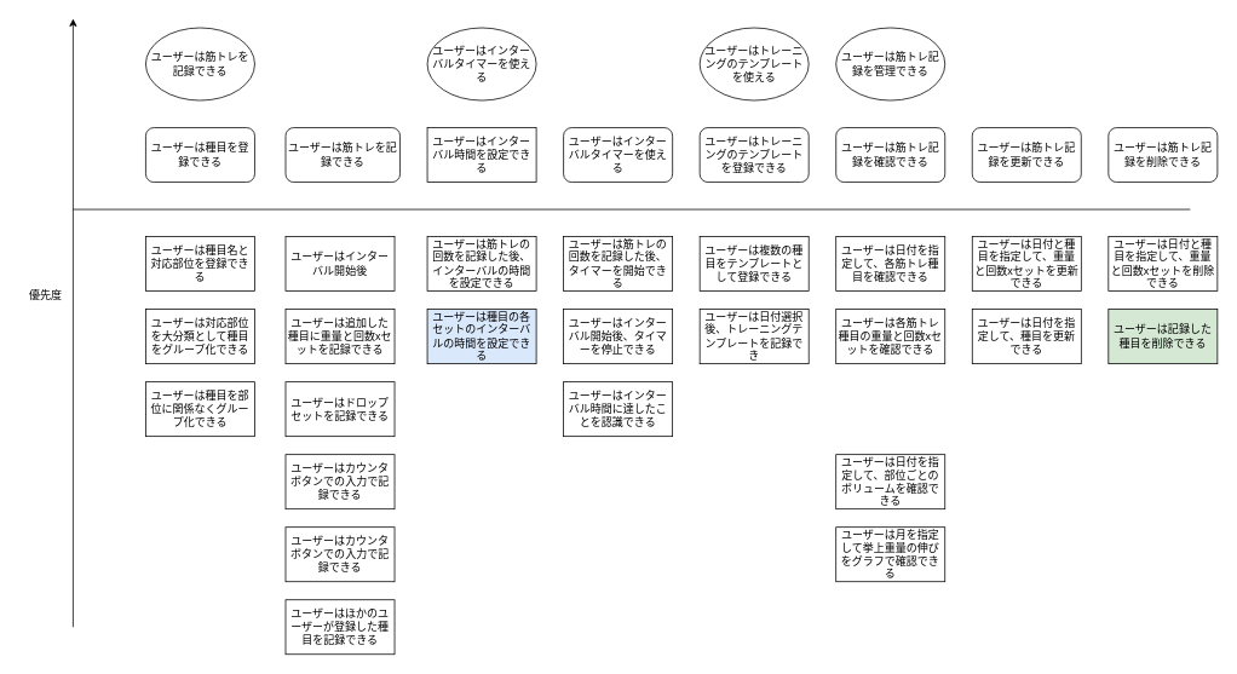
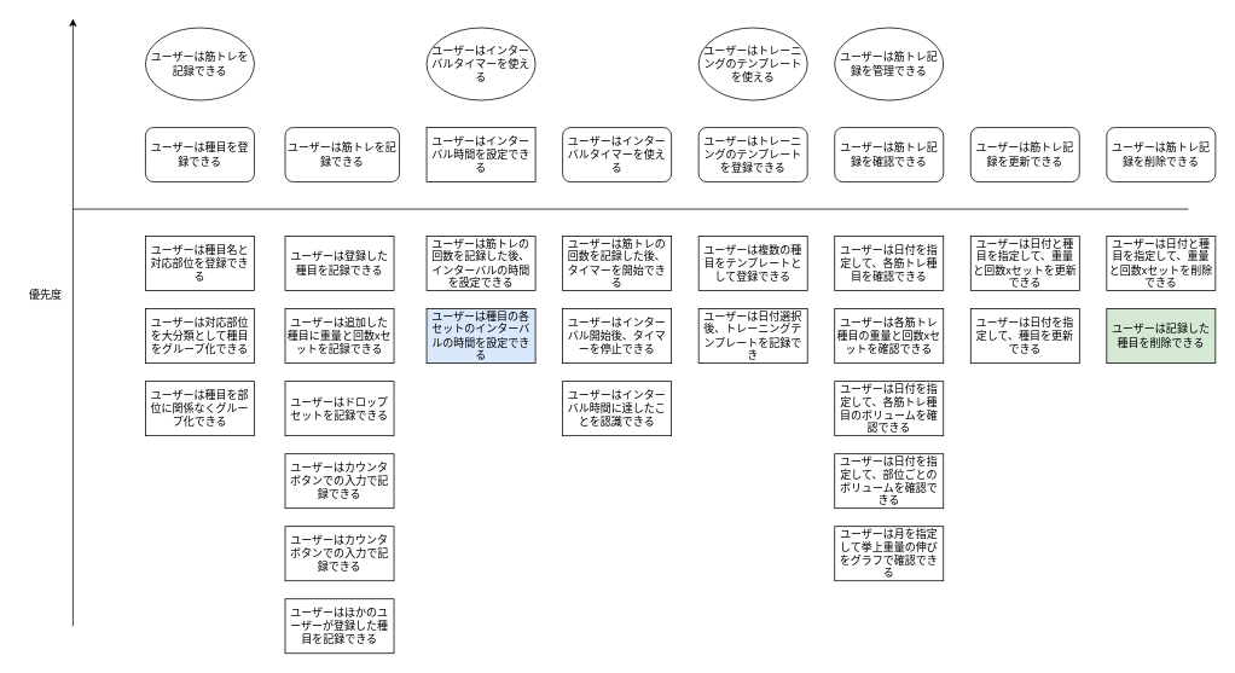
- <mxCell id="7" value="ユーザーはインターバル開始後" style="rounded=0;whiteSpace=wrap;html=1;" parent="1" vertex="1"><mxGeometry x="314" y="260" width="120" height="60" as="geometry" /></mxCell>
+ <mxCell id="7" value="ユーザーは登録した種目を記録できる" style="rounded=0;whiteSpace=wrap;html=1;" parent="1" vertex="1"><mxGeometry x="314" y="260" width="120" height="60" as="geometry" /></mxCell>
+ <mxCell id="18" value="ユーザーは日付を指定して、各筋トレ種目のボリュームを確認できる" style="rounded=0;whiteSpace=wrap;html=1;" parent="1" vertex="1"><mxGeometry x="920" y="420" width="120" height="60" as="geometry" /></mxCell>
